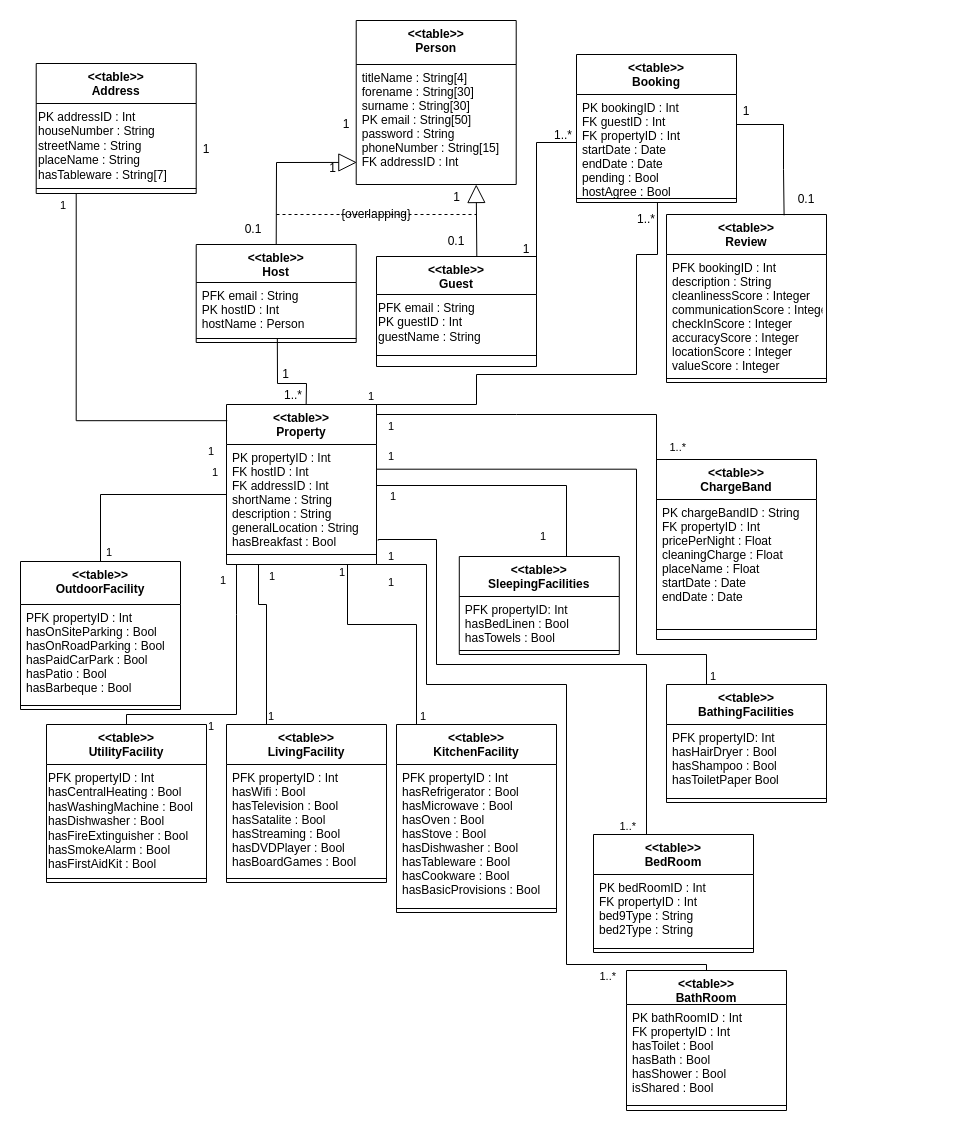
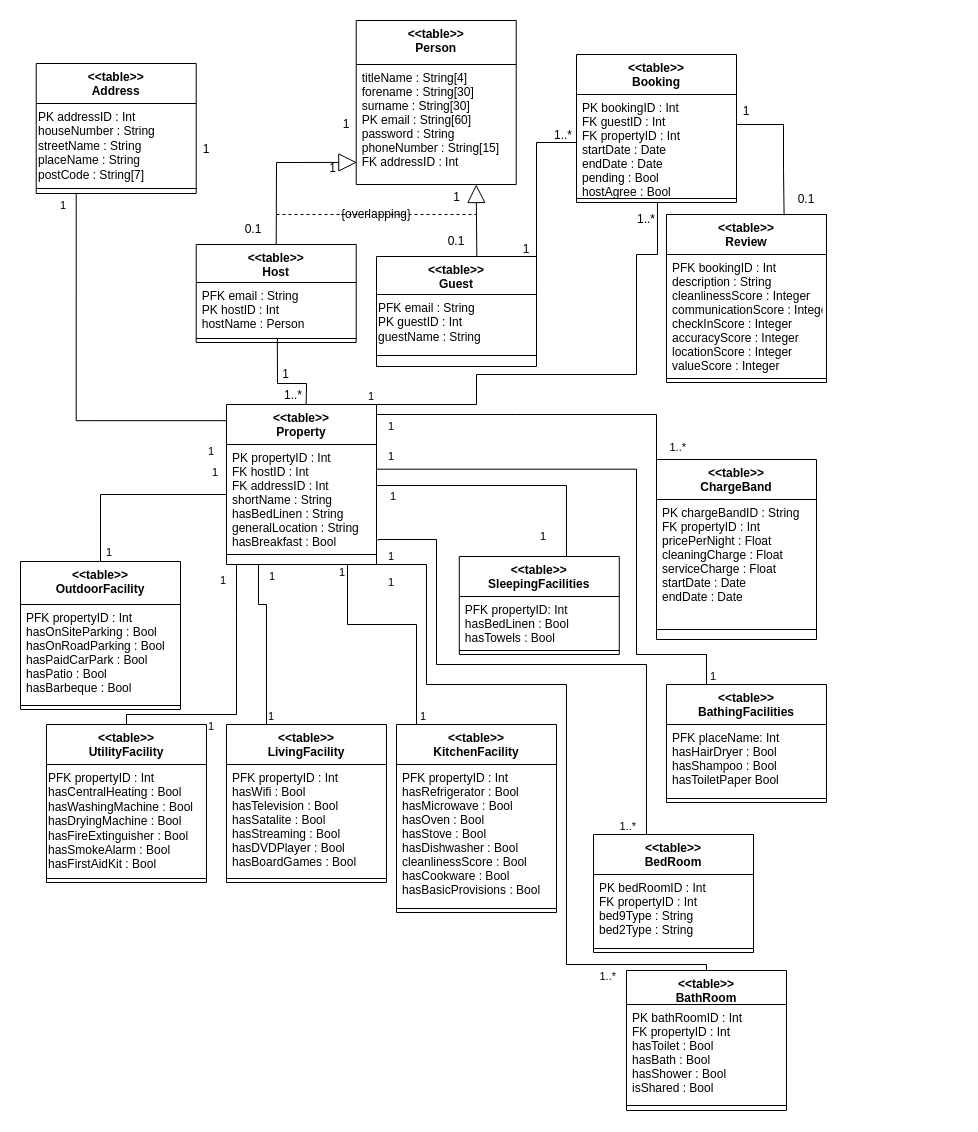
- <mxCell id="3" value="titleName : String[4]&#10;forename : String[30]&#10;surname : String[30]&#10;PK email : String[50]&#10;password : String&#10;phoneNumber : String[15]&#10;FK addressID : Int" style="text;strokeColor=none;fillColor=none;align=left;verticalAlign=top;spacingLeft=4;spacingRight=4;overflow=hidden;rotatable=0;points=[[0,0.5],[1,0.5]];portConstraint=eastwest;" parent="2" vertex="1"><mxGeometry y="44" width="160" height="120" as="geometry" /></mxCell>
+ <mxCell id="3" value="titleName : String[4]&#10;forename : String[30]&#10;surname : String[30]&#10;PK email : String[60]&#10;password : String&#10;phoneNumber : String[15]&#10;FK addressID : Int" style="text;strokeColor=none;fillColor=none;align=left;verticalAlign=top;spacingLeft=4;spacingRight=4;overflow=hidden;rotatable=0;points=[[0,0.5],[1,0.5]];portConstraint=eastwest;" parent="2" vertex="1"><mxGeometry y="44" width="160" height="120" as="geometry" /></mxCell>
- <mxCell id="5" value="&lt;div&gt;&lt;span&gt;PK addressID : Int&lt;/span&gt;&lt;/div&gt;&lt;div&gt;&lt;span&gt;houseNumber : String&lt;/span&gt;&lt;/div&gt;&lt;div&gt;&lt;span&gt;streetName : String&lt;/span&gt;&lt;/div&gt;&lt;div&gt;&lt;span&gt;placeName : String&lt;/span&gt;&lt;/div&gt;&lt;div&gt;&lt;span&gt;hasTableware : String[7]&lt;/span&gt;&lt;/div&gt;" style="text;html=1;align=left;verticalAlign=top;resizable=0;points=[];autosize=1;strokeColor=none;fillColor=none;" parent="4" vertex="1"><mxGeometry y="40" width="160" height="80" as="geometry" /></mxCell>
+ <mxCell id="5" value="&lt;div&gt;&lt;span&gt;PK addressID : Int&lt;/span&gt;&lt;/div&gt;&lt;div&gt;&lt;span&gt;houseNumber : String&lt;/span&gt;&lt;/div&gt;&lt;div&gt;&lt;span&gt;streetName : String&lt;/span&gt;&lt;/div&gt;&lt;div&gt;&lt;span&gt;placeName : String&lt;/span&gt;&lt;/div&gt;&lt;div&gt;&lt;span&gt;postCode : String[7]&lt;/span&gt;&lt;/div&gt;" style="text;html=1;align=left;verticalAlign=top;resizable=0;points=[];autosize=1;strokeColor=none;fillColor=none;" parent="4" vertex="1"><mxGeometry y="40" width="160" height="80" as="geometry" /></mxCell>
- <mxCell id="8" value="PK propertyID : Int&#10;FK hostID : Int&#10;FK addressID : Int&#10;shortName : String&#10;description : String&#10;generalLocation : String&#10;hasBreakfast : Bool" style="text;strokeColor=none;fillColor=none;align=left;verticalAlign=top;spacingLeft=4;spacingRight=4;overflow=hidden;rotatable=0;points=[[0,0.5],[1,0.5]];portConstraint=eastwest;" parent="7" vertex="1"><mxGeometry y="40" width="150" height="100" as="geometry" /></mxCell>
+ <mxCell id="8" value="PK propertyID : Int&#10;FK hostID : Int&#10;FK addressID : Int&#10;shortName : String&#10;hasBedLinen : String&#10;generalLocation : String&#10;hasBreakfast : Bool" style="text;strokeColor=none;fillColor=none;align=left;verticalAlign=top;spacingLeft=4;spacingRight=4;overflow=hidden;rotatable=0;points=[[0,0.5],[1,0.5]];portConstraint=eastwest;" parent="7" vertex="1"><mxGeometry y="40" width="150" height="100" as="geometry" /></mxCell>
- <mxCell id="45" value="PK chargeBandID : String&#10;FK propertyID : Int&#10;pricePerNight : Float&#10;cleaningCharge : Float&#10;placeName : Float&#10;startDate : Date&#10;endDate : Date" style="text;strokeColor=none;fillColor=none;align=left;verticalAlign=top;spacingLeft=4;spacingRight=4;overflow=hidden;rotatable=0;points=[[0,0.5],[1,0.5]];portConstraint=eastwest;" parent="44" vertex="1"><mxGeometry y="40" width="160" height="120" as="geometry" /></mxCell>
+ <mxCell id="45" value="PK chargeBandID : String&#10;FK propertyID : Int&#10;pricePerNight : Float&#10;cleaningCharge : Float&#10;serviceCharge : Float&#10;startDate : Date&#10;endDate : Date" style="text;strokeColor=none;fillColor=none;align=left;verticalAlign=top;spacingLeft=4;spacingRight=4;overflow=hidden;rotatable=0;points=[[0,0.5],[1,0.5]];portConstraint=eastwest;" parent="44" vertex="1"><mxGeometry y="40" width="160" height="120" as="geometry" /></mxCell>
- <mxCell id="22" value="PFK propertyID: Int&#10;hasHairDryer : Bool&#10;hasShampoo : Bool&#10;hasToiletPaper Bool" style="text;strokeColor=none;fillColor=none;align=left;verticalAlign=top;spacingLeft=4;spacingRight=4;overflow=hidden;rotatable=0;points=[[0,0.5],[1,0.5]];portConstraint=eastwest;" parent="21" vertex="1"><mxGeometry y="40" width="160" height="70" as="geometry" /></mxCell>
+ <mxCell id="22" value="PFK placeName: Int&#10;hasHairDryer : Bool&#10;hasShampoo : Bool&#10;hasToiletPaper Bool" style="text;strokeColor=none;fillColor=none;align=left;verticalAlign=top;spacingLeft=4;spacingRight=4;overflow=hidden;rotatable=0;points=[[0,0.5],[1,0.5]];portConstraint=eastwest;" parent="21" vertex="1"><mxGeometry y="40" width="160" height="70" as="geometry" /></mxCell>
- <mxCell id="25" value="PFK propertyID : Int&#10;hasRefrigerator : Bool&#10;hasMicrowave : Bool&#10;hasOven : Bool&#10;hasStove : Bool&#10;hasDishwasher : Bool&#10;hasTableware : Bool&#10;hasCookware : Bool&#10;hasBasicProvisions : Bool&#10;" style="text;strokeColor=none;fillColor=none;align=left;verticalAlign=top;spacingLeft=4;spacingRight=4;overflow=hidden;rotatable=0;points=[[0,0.5],[1,0.5]];portConstraint=eastwest;" parent="24" vertex="1"><mxGeometry y="40" width="160" height="140" as="geometry" /></mxCell>
+ <mxCell id="25" value="PFK propertyID : Int&#10;hasRefrigerator : Bool&#10;hasMicrowave : Bool&#10;hasOven : Bool&#10;hasStove : Bool&#10;hasDishwasher : Bool&#10;cleanlinessScore : Bool&#10;hasCookware : Bool&#10;hasBasicProvisions : Bool&#10;" style="text;strokeColor=none;fillColor=none;align=left;verticalAlign=top;spacingLeft=4;spacingRight=4;overflow=hidden;rotatable=0;points=[[0,0.5],[1,0.5]];portConstraint=eastwest;" parent="24" vertex="1"><mxGeometry y="40" width="160" height="140" as="geometry" /></mxCell>
- <mxCell id="34" value="&lt;span&gt;PFK propertyID :&amp;nbsp;&lt;/span&gt;&lt;span&gt;Int&lt;/span&gt;&lt;br style=&quot;padding: 0px ; margin: 0px&quot;&gt;hasCentralHeating : Bool&lt;br&gt;hasWashingMachine : Bool&lt;br&gt;hasDishwasher : Bool&lt;br&gt;hasFireExtinguisher : Bool&lt;br&gt;hasSmokeAlarm : Bool&lt;br&gt;hasFirstAidKit : Bool" style="text;html=1;strokeColor=none;fillColor=none;align=left;verticalAlign=top;whiteSpace=wrap;rounded=0;" parent="33" vertex="1"><mxGeometry y="40" width="160" height="110" as="geometry" /></mxCell>
+ <mxCell id="34" value="&lt;span&gt;PFK propertyID :&amp;nbsp;&lt;/span&gt;&lt;span&gt;Int&lt;/span&gt;&lt;br style=&quot;padding: 0px ; margin: 0px&quot;&gt;hasCentralHeating : Bool&lt;br&gt;hasWashingMachine : Bool&lt;br&gt;hasDryingMachine : Bool&lt;br&gt;hasFireExtinguisher : Bool&lt;br&gt;hasSmokeAlarm : Bool&lt;br&gt;hasFirstAidKit : Bool" style="text;html=1;strokeColor=none;fillColor=none;align=left;verticalAlign=top;whiteSpace=wrap;rounded=0;" parent="33" vertex="1"><mxGeometry y="40" width="160" height="110" as="geometry" /></mxCell>
